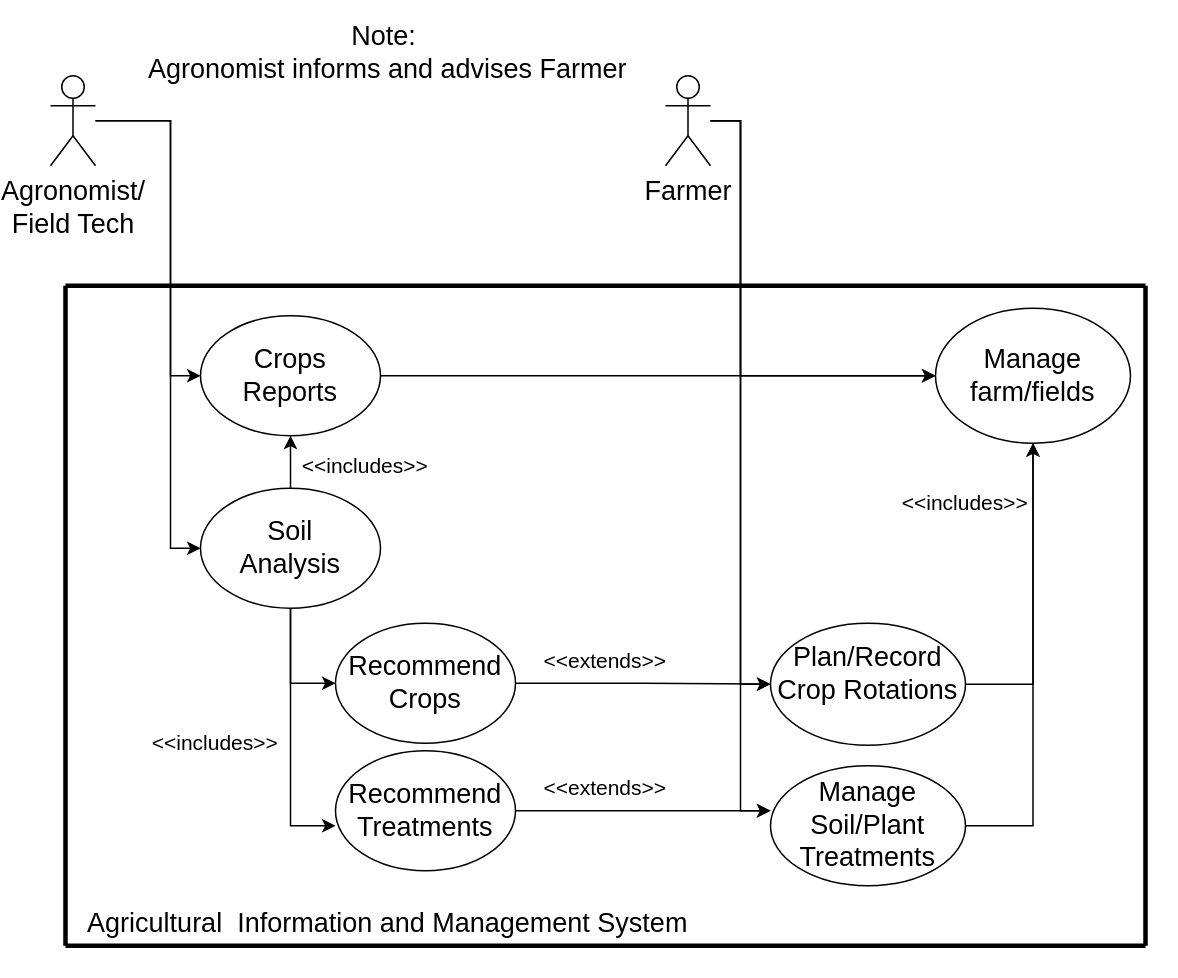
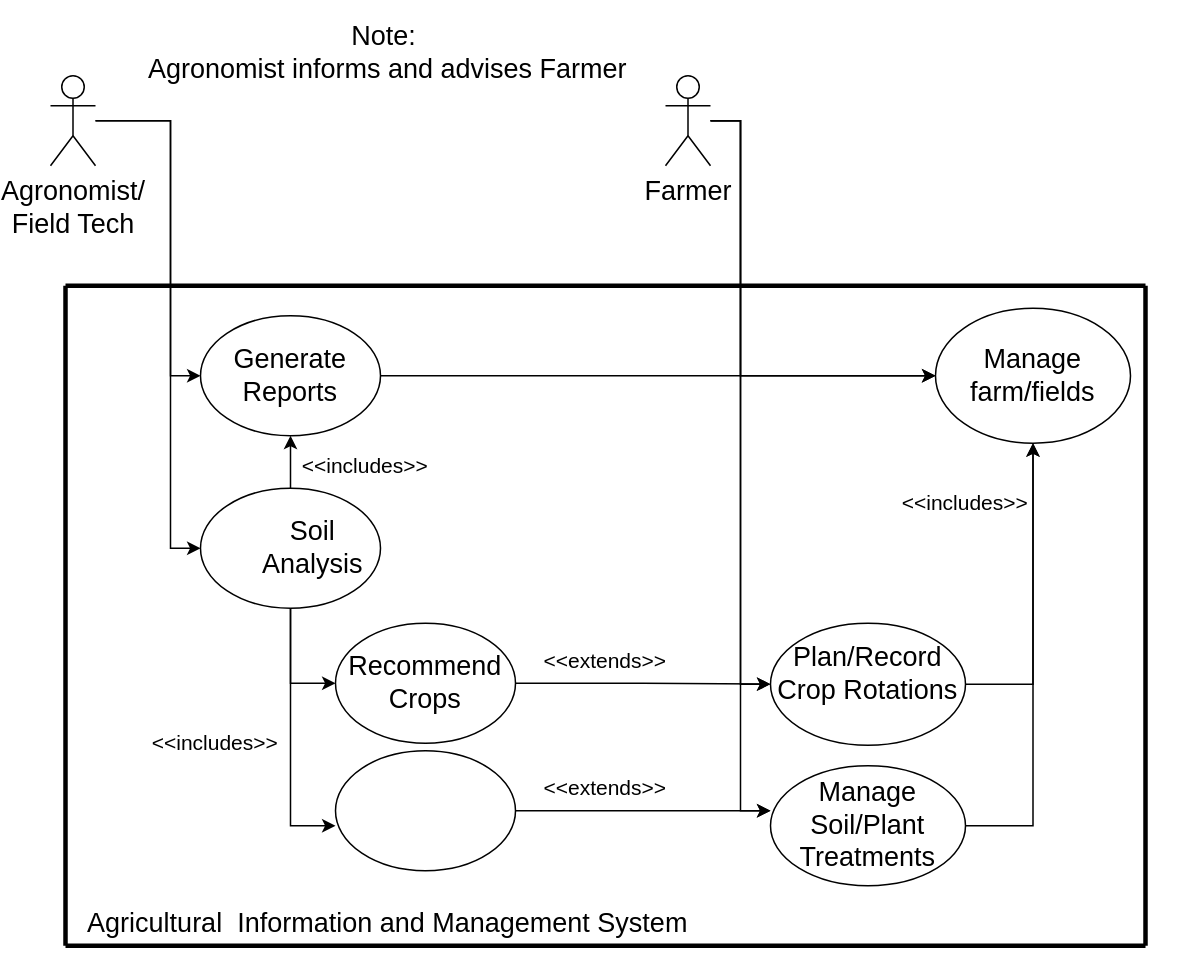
- <mxCell id="19" value="Crops&lt;div&gt;Reports&lt;/div&gt;" style="text;html=1;whiteSpace=wrap;strokeColor=none;fillColor=none;align=center;verticalAlign=middle;rounded=0;fontSize=18;" vertex="1" parent="1"><mxGeometry x="140" y="220" width="80" height="60" as="geometry" /></mxCell>
+ <mxCell id="19" value="Generate&lt;div&gt;Reports&lt;/div&gt;" style="text;html=1;whiteSpace=wrap;strokeColor=none;fillColor=none;align=center;verticalAlign=middle;rounded=0;fontSize=18;" vertex="1" parent="1"><mxGeometry x="140" y="220" width="80" height="60" as="geometry" /></mxCell>
- <mxCell id="14" value="Soil&lt;div&gt;Analysis&lt;/div&gt;" style="text;html=1;whiteSpace=wrap;strokeColor=none;fillColor=none;align=center;verticalAlign=middle;rounded=0;fontSize=18;" vertex="1" parent="1"><mxGeometry x="140" y="335" width="80" height="60" as="geometry" /></mxCell>
+ <mxCell id="14" value="Soil&lt;div&gt;Analysis&lt;/div&gt;" style="text;html=1;whiteSpace=wrap;strokeColor=none;fillColor=none;align=center;verticalAlign=middle;rounded=0;fontSize=18;" vertex="1" parent="1"><mxGeometry x="155" y="335" width="80" height="60" as="geometry" /></mxCell>
- <mxCell id="16" value="Recommend&lt;div&gt;Treatments&lt;/div&gt;" style="text;html=1;whiteSpace=wrap;strokeColor=none;fillColor=none;align=center;verticalAlign=middle;rounded=0;fontSize=18;" vertex="1" parent="1"><mxGeometry x="230" y="510" width="80" height="60" as="geometry" /></mxCell>
